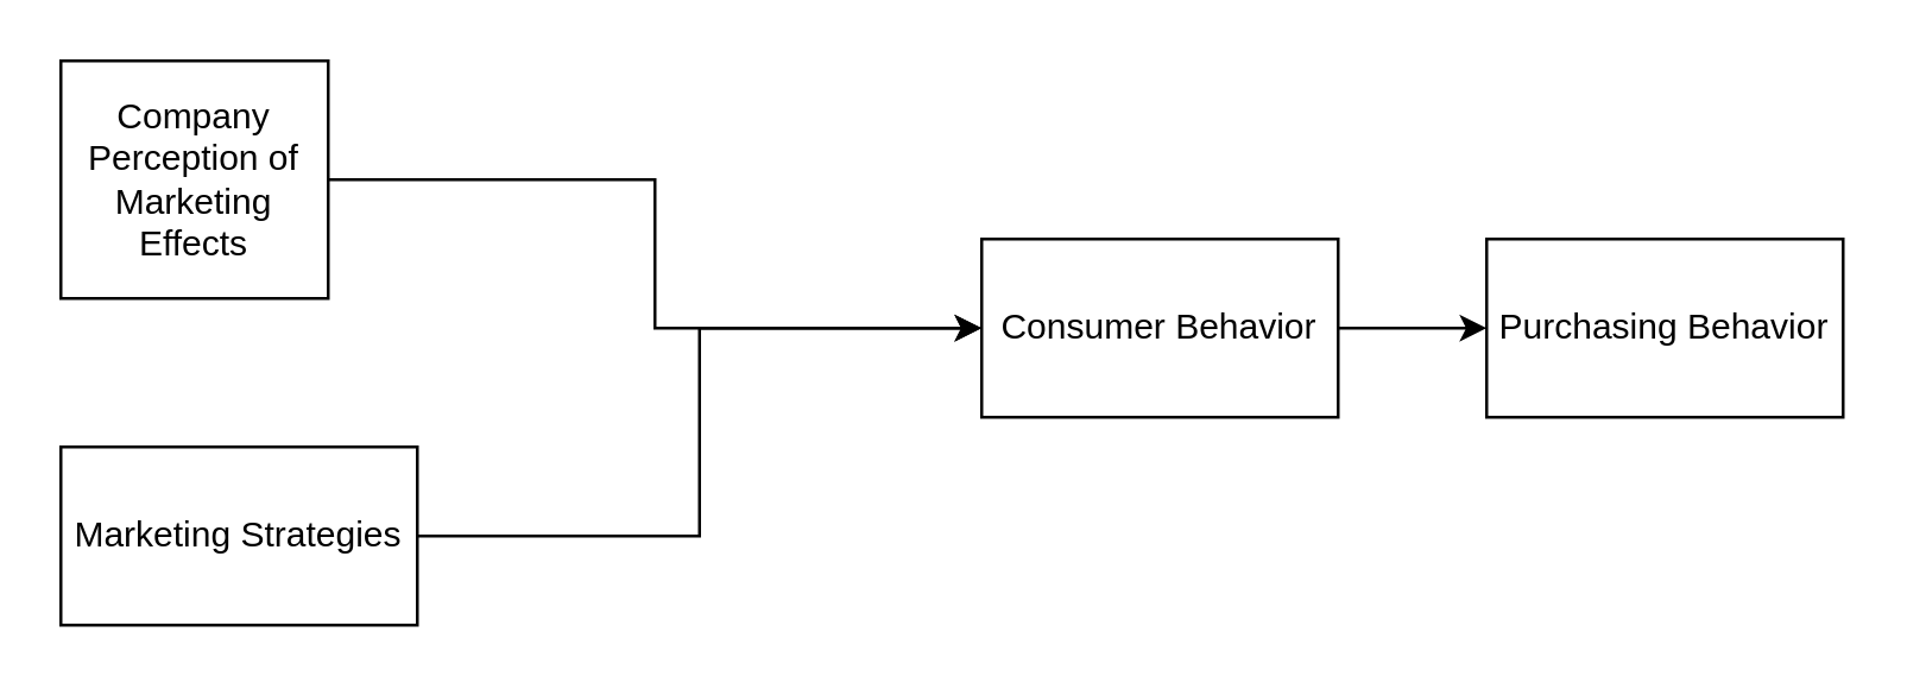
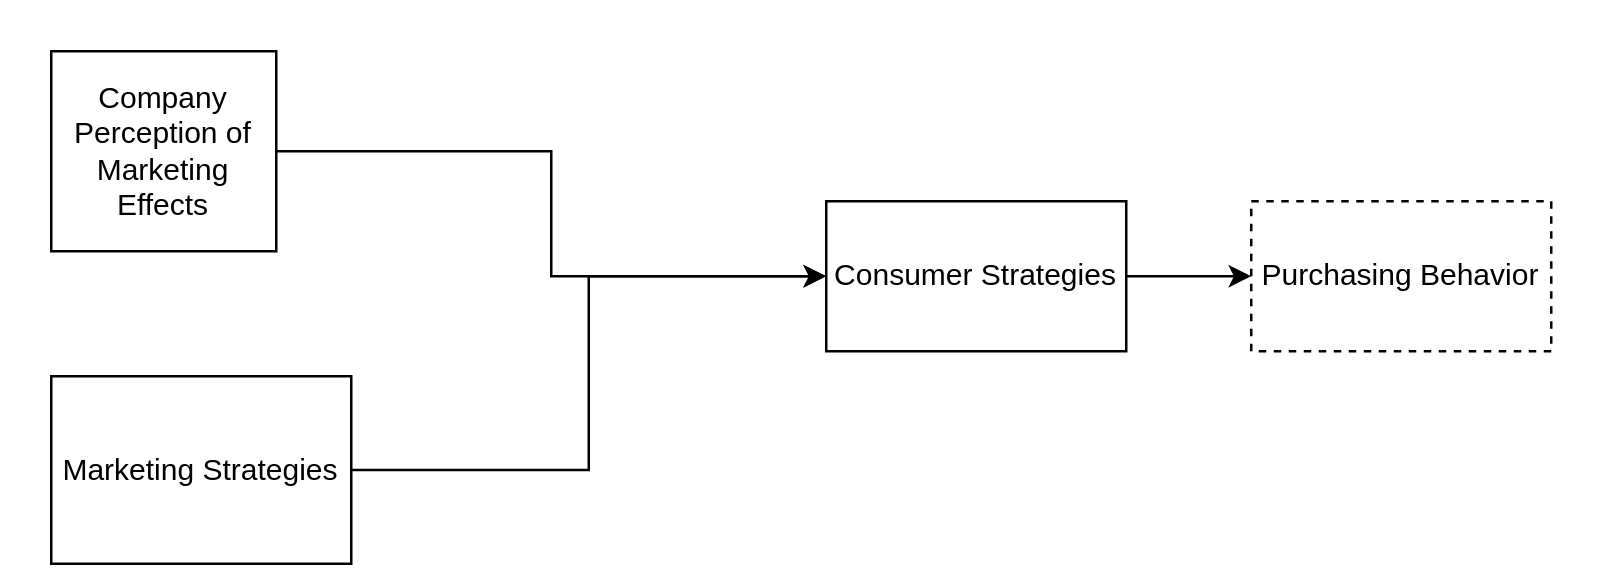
- <mxCell id="5" value="Consumer Behavior" style="rounded=0;whiteSpace=wrap;html=1;" vertex="1" parent="1"><mxGeometry x="330" y="80" width="120" height="60" as="geometry" /></mxCell>
+ <mxCell id="5" value="Consumer Strategies" style="rounded=0;whiteSpace=wrap;html=1;" vertex="1" parent="1"><mxGeometry x="330" y="80" width="120" height="60" as="geometry" /></mxCell>
- <mxCell id="6" value="Purchasing Behavior" style="rounded=0;whiteSpace=wrap;html=1;" vertex="1" parent="1"><mxGeometry x="500" y="80" width="120" height="60" as="geometry" /></mxCell>
+ <mxCell id="6" value="Purchasing Behavior" style="rounded=0;whiteSpace=wrap;html=1;dashed=1;" vertex="1" parent="1"><mxGeometry x="500" y="80" width="120" height="60" as="geometry" /></mxCell>
- <mxCell id="3" value="Marketing Strategies" style="rounded=0;whiteSpace=wrap;html=1;" vertex="1" parent="1"><mxGeometry x="20" y="150" width="120" height="60" as="geometry" /></mxCell>
+ <mxCell id="3" value="Marketing Strategies" style="rounded=0;whiteSpace=wrap;html=1;" vertex="1" parent="1"><mxGeometry x="20" y="150" width="120" height="75" as="geometry" /></mxCell>
